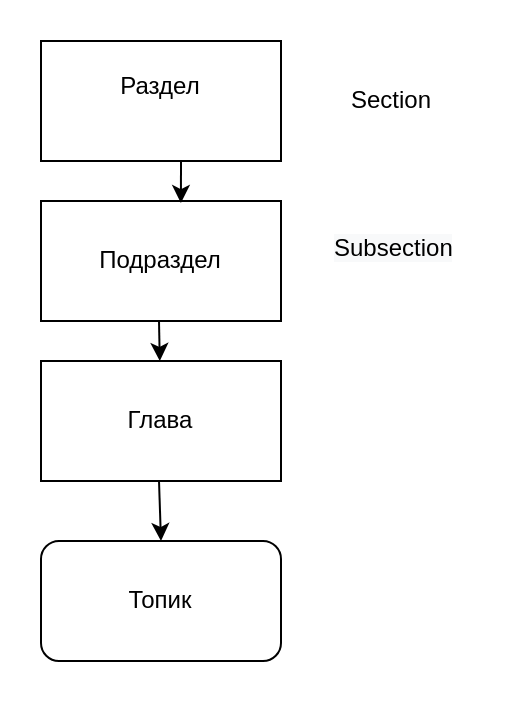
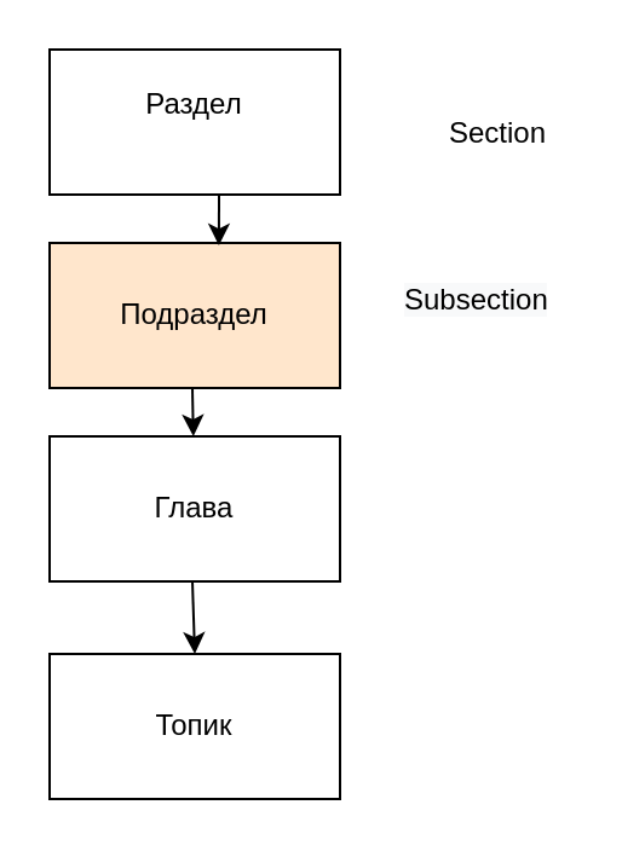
- <mxCell id="9" value="Section" style="text;html=1;align=center;verticalAlign=middle;resizable=0;points=[];autosize=1;strokeColor=none;fillColor=none;" vertex="1" parent="1"><mxGeometry x="165" y="40" width="60" height="20" as="geometry" /></mxCell>
+ <mxCell id="9" value="Section" style="text;html=1;align=center;verticalAlign=middle;resizable=0;points=[];autosize=1;strokeColor=none;fillColor=none;" vertex="1" parent="1"><mxGeometry x="175" y="45" width="60" height="20" as="geometry" /></mxCell>
- <mxCell id="3" value="Подраздел&lt;br&gt;" style="rounded=0;whiteSpace=wrap;html=1;" vertex="1" parent="1"><mxGeometry x="20" y="100" width="120" height="60" as="geometry" /></mxCell>
+ <mxCell id="3" value="Подраздел&lt;br&gt;" style="rounded=0;whiteSpace=wrap;html=1;fillColor=#ffe6cc;" vertex="1" parent="1"><mxGeometry x="20" y="100" width="120" height="60" as="geometry" /></mxCell>
- <mxCell id="5" value="Топик" style="whiteSpace=wrap;html=1;rounded=1;" vertex="1" parent="1"><mxGeometry x="20" y="270" width="120" height="60" as="geometry" /></mxCell>
+ <mxCell id="5" value="Топик" style="rounded=0;whiteSpace=wrap;html=1;" vertex="1" parent="1"><mxGeometry x="20" y="270" width="120" height="60" as="geometry" /></mxCell>
